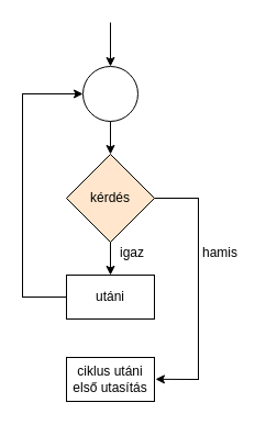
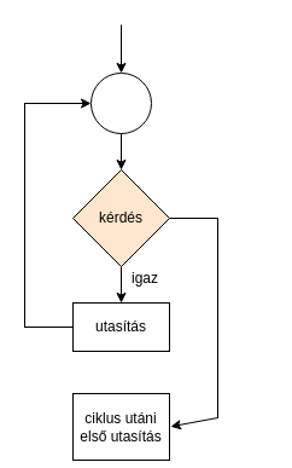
- <mxCell id="16" value="hamis" style="text;html=1;strokeColor=none;fillColor=none;align=center;verticalAlign=middle;whiteSpace=wrap;rounded=0;" vertex="1" parent="1"><mxGeometry x="180" y="220" width="40" height="20" as="geometry" /></mxCell>
- <mxCell id="5" value="utáni" style="rounded=0;whiteSpace=wrap;html=1;" vertex="1" parent="1"><mxGeometry x="60" y="250" width="80" height="40" as="geometry" /></mxCell>
+ <mxCell id="5" value="utasítás" style="rounded=0;whiteSpace=wrap;html=1;" vertex="1" parent="1"><mxGeometry x="60" y="250" width="80" height="40" as="geometry" /></mxCell>
- <mxCell id="12" value="ciklus utáni első utasítás" style="rounded=0;whiteSpace=wrap;html=1;" vertex="1" parent="1"><mxGeometry x="60" y="325" width="80" height="40" as="geometry" /></mxCell>
+ <mxCell id="12" value="ciklus utáni első utasítás" style="rounded=0;whiteSpace=wrap;html=1;" vertex="1" parent="1"><mxGeometry x="60" y="325" width="80" height="55" as="geometry" /></mxCell>
